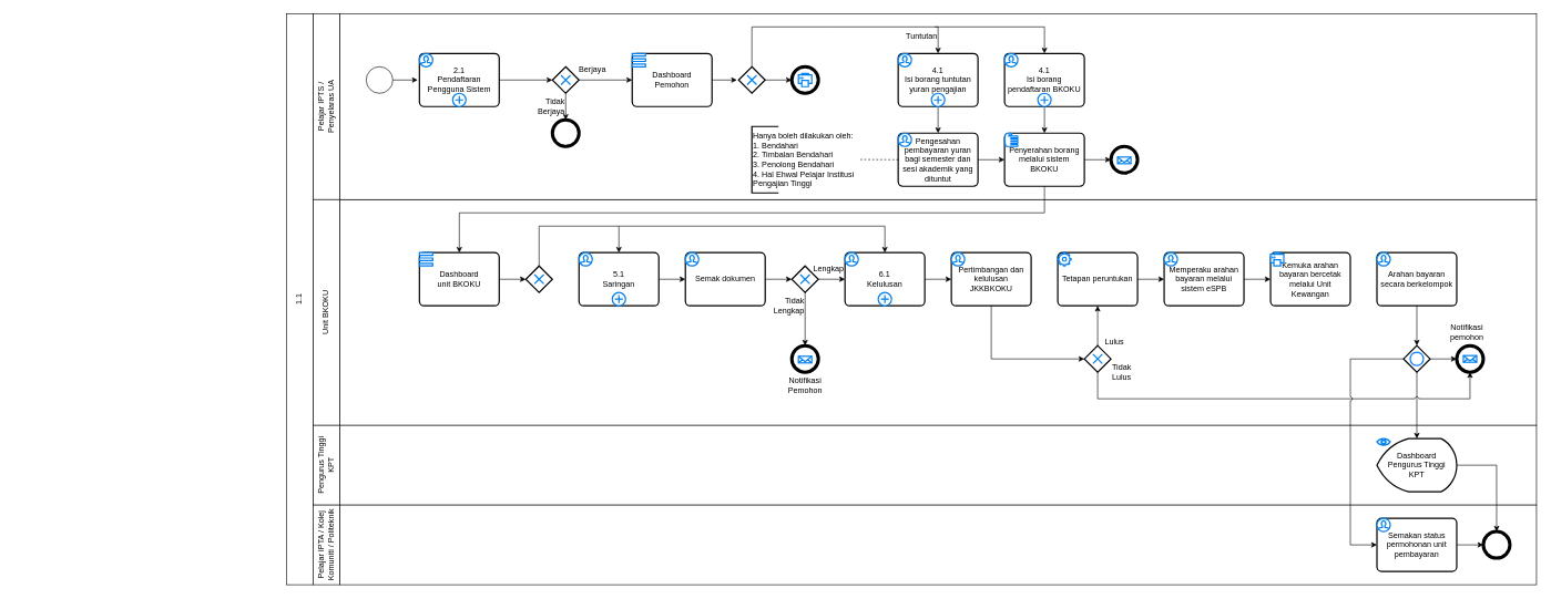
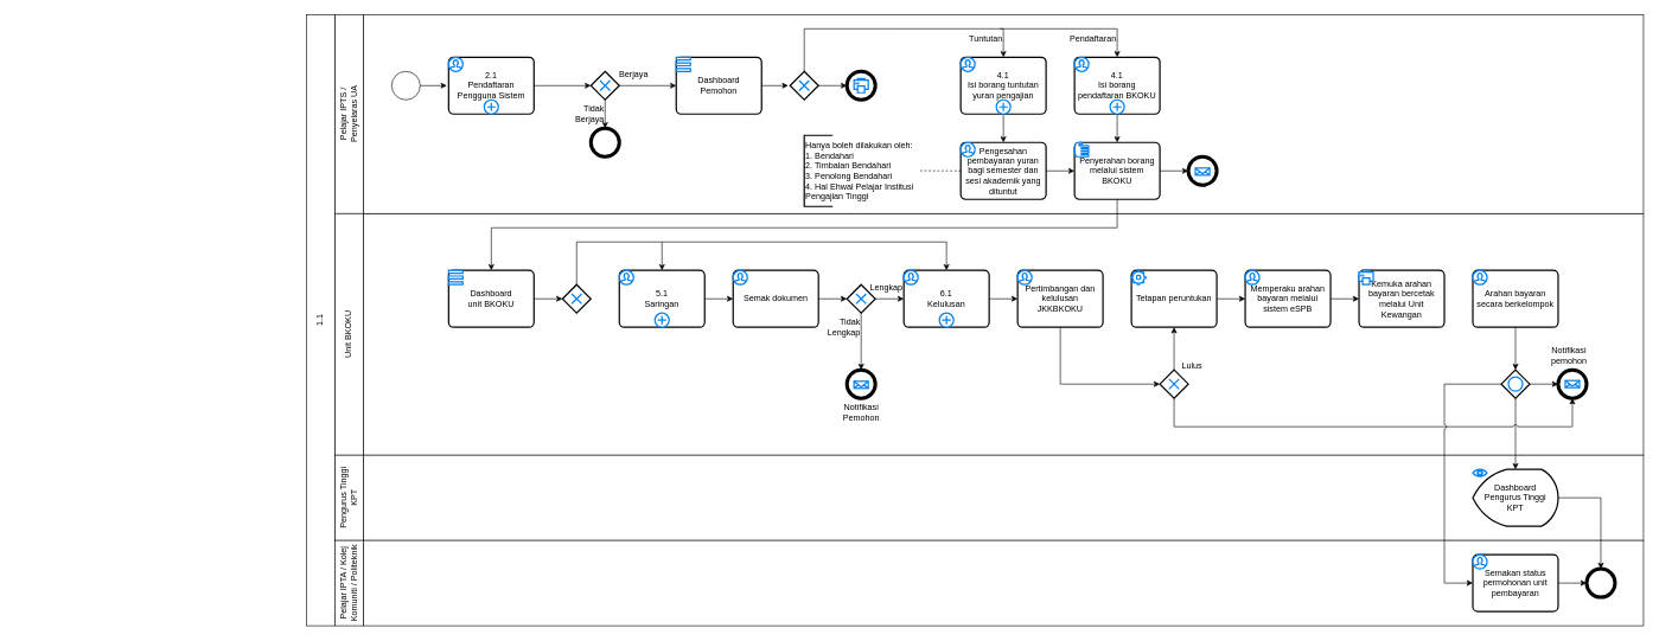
+ <mxCell id="56" value="Pendaftaran" style="text;html=1;align=right;verticalAlign=middle;resizable=0;points=[];autosize=1;strokeColor=none;fillColor=none;movable=0;rotatable=0;deletable=0;editable=0;locked=1;connectable=0;" parent="1" vertex="1"><mxGeometry x="1480" y="40" width="90" height="30" as="geometry" /></mxCell>
- <mxCell id="52" value="Tidak&lt;br&gt;Lulus" style="text;html=1;align=left;verticalAlign=middle;resizable=0;points=[];autosize=1;strokeColor=none;fillColor=none;movable=0;rotatable=0;deletable=0;editable=0;locked=1;connectable=0;" parent="1" vertex="1"><mxGeometry x="1670" y="540" width="50" height="40" as="geometry" /></mxCell>
